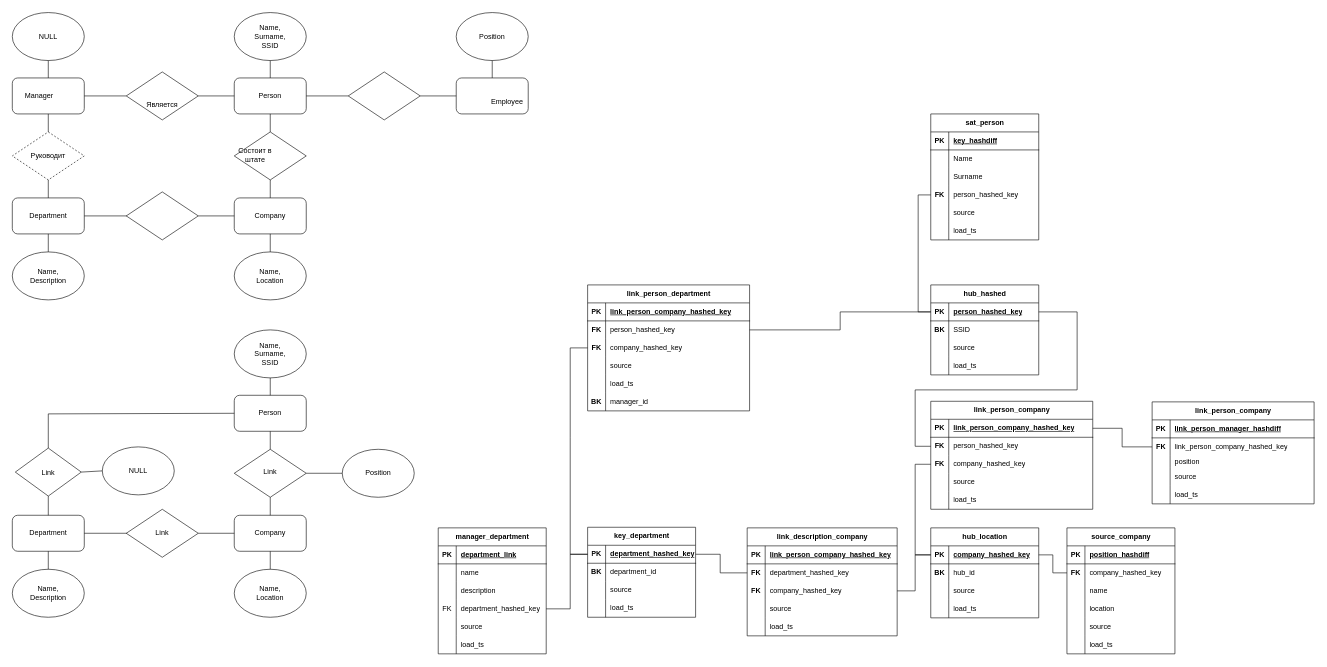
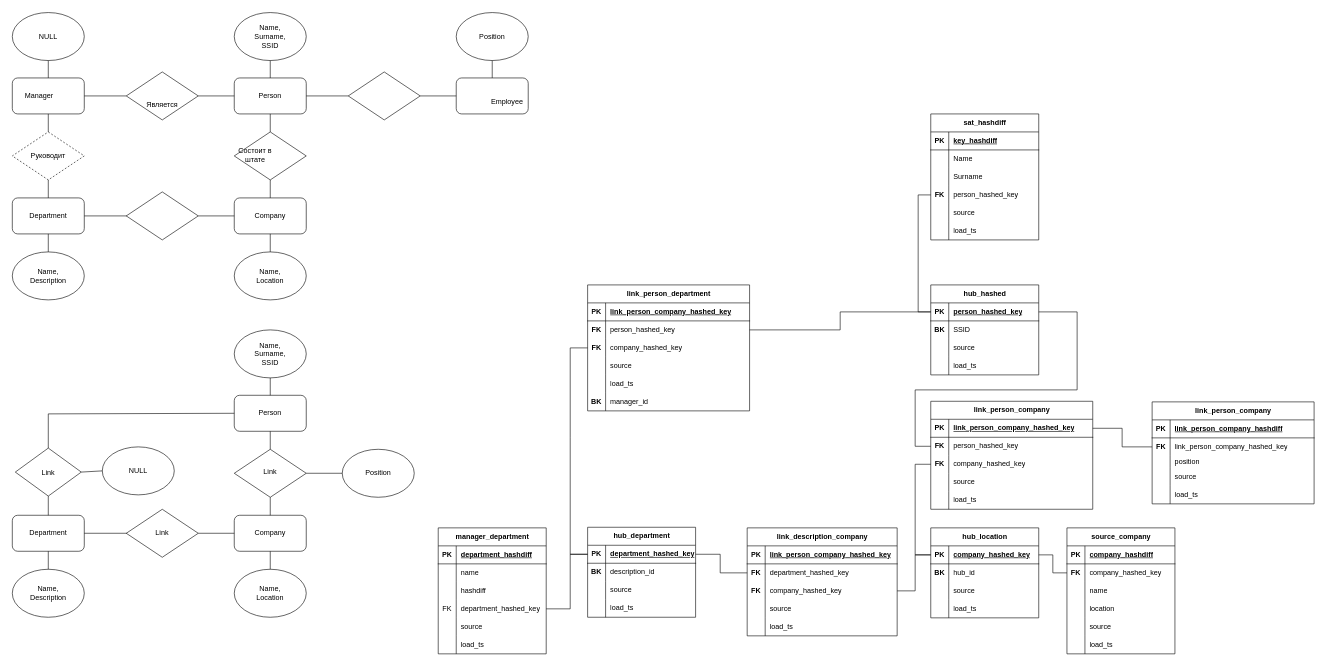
- <mxCell id="77" value="sat_person" style="shape=table;startSize=30;container=1;collapsible=1;childLayout=tableLayout;fixedRows=1;rowLines=0;fontStyle=1;align=center;resizeLast=1;html=1;" vertex="1" parent="1"><mxGeometry x="1551" y="189" width="180" height="210" as="geometry" /></mxCell>
+ <mxCell id="77" value="sat_hashdiff" style="shape=table;startSize=30;container=1;collapsible=1;childLayout=tableLayout;fixedRows=1;rowLines=0;fontStyle=1;align=center;resizeLast=1;html=1;" vertex="1" parent="1"><mxGeometry x="1551" y="189" width="180" height="210" as="geometry" /></mxCell>
- <mxCell id="236" value="link_person_manager_hashdiff" style="shape=partialRectangle;connectable=0;fillColor=none;top=0;left=0;bottom=0;right=0;align=left;spacingLeft=6;fontStyle=5;overflow=hidden;whiteSpace=wrap;html=1;" vertex="1" parent="234"><mxGeometry x="30" width="240" height="30" as="geometry"><mxRectangle width="240" height="30" as="alternateBounds" /></mxGeometry></mxCell>
+ <mxCell id="236" value="link_person_company_hashdiff" style="shape=partialRectangle;connectable=0;fillColor=none;top=0;left=0;bottom=0;right=0;align=left;spacingLeft=6;fontStyle=5;overflow=hidden;whiteSpace=wrap;html=1;" vertex="1" parent="234"><mxGeometry x="30" width="240" height="30" as="geometry"><mxRectangle width="240" height="30" as="alternateBounds" /></mxGeometry></mxCell>
- <mxCell id="141" value="key_department" style="shape=table;startSize=30;container=1;collapsible=1;childLayout=tableLayout;fixedRows=1;rowLines=0;fontStyle=1;align=center;resizeLast=1;html=1;" vertex="1" parent="1"><mxGeometry x="979" y="878" width="180" height="150" as="geometry" /></mxCell>
+ <mxCell id="141" value="hub_department" style="shape=table;startSize=30;container=1;collapsible=1;childLayout=tableLayout;fixedRows=1;rowLines=0;fontStyle=1;align=center;resizeLast=1;html=1;" vertex="1" parent="1"><mxGeometry x="979" y="878" width="180" height="150" as="geometry" /></mxCell>
- <mxCell id="189" value="department_link" style="shape=partialRectangle;connectable=0;fillColor=none;top=0;left=0;bottom=0;right=0;align=left;spacingLeft=6;fontStyle=5;overflow=hidden;whiteSpace=wrap;html=1;" vertex="1" parent="187"><mxGeometry x="30" width="150" height="30" as="geometry"><mxRectangle width="150" height="30" as="alternateBounds" /></mxGeometry></mxCell>
+ <mxCell id="189" value="department_hashdiff" style="shape=partialRectangle;connectable=0;fillColor=none;top=0;left=0;bottom=0;right=0;align=left;spacingLeft=6;fontStyle=5;overflow=hidden;whiteSpace=wrap;html=1;" vertex="1" parent="187"><mxGeometry x="30" width="150" height="30" as="geometry"><mxRectangle width="150" height="30" as="alternateBounds" /></mxGeometry></mxCell>
- <mxCell id="157" value="position_hashdiff" style="shape=partialRectangle;connectable=0;fillColor=none;top=0;left=0;bottom=0;right=0;align=left;spacingLeft=6;fontStyle=5;overflow=hidden;whiteSpace=wrap;html=1;" vertex="1" parent="155"><mxGeometry x="30" width="150" height="30" as="geometry"><mxRectangle width="150" height="30" as="alternateBounds" /></mxGeometry></mxCell>
+ <mxCell id="157" value="company_hashdiff" style="shape=partialRectangle;connectable=0;fillColor=none;top=0;left=0;bottom=0;right=0;align=left;spacingLeft=6;fontStyle=5;overflow=hidden;whiteSpace=wrap;html=1;" vertex="1" parent="155"><mxGeometry x="30" width="150" height="30" as="geometry"><mxRectangle width="150" height="30" as="alternateBounds" /></mxGeometry></mxCell>
- <mxCell id="147" value="department_id" style="shape=partialRectangle;connectable=0;fillColor=none;top=0;left=0;bottom=0;right=0;align=left;spacingLeft=6;overflow=hidden;whiteSpace=wrap;html=1;" vertex="1" parent="145"><mxGeometry x="30" width="150" height="30" as="geometry"><mxRectangle width="150" height="30" as="alternateBounds" /></mxGeometry></mxCell>
+ <mxCell id="147" value="description_id" style="shape=partialRectangle;connectable=0;fillColor=none;top=0;left=0;bottom=0;right=0;align=left;spacingLeft=6;overflow=hidden;whiteSpace=wrap;html=1;" vertex="1" parent="145"><mxGeometry x="30" width="150" height="30" as="geometry"><mxRectangle width="150" height="30" as="alternateBounds" /></mxGeometry></mxCell>
- <mxCell id="195" value="description" style="shape=partialRectangle;connectable=0;fillColor=none;top=0;left=0;bottom=0;right=0;align=left;spacingLeft=6;overflow=hidden;whiteSpace=wrap;html=1;" vertex="1" parent="193"><mxGeometry x="30" width="150" height="30" as="geometry"><mxRectangle width="150" height="30" as="alternateBounds" /></mxGeometry></mxCell>
+ <mxCell id="195" value="hashdiff" style="shape=partialRectangle;connectable=0;fillColor=none;top=0;left=0;bottom=0;right=0;align=left;spacingLeft=6;overflow=hidden;whiteSpace=wrap;html=1;" vertex="1" parent="193"><mxGeometry x="30" width="150" height="30" as="geometry"><mxRectangle width="150" height="30" as="alternateBounds" /></mxGeometry></mxCell>
